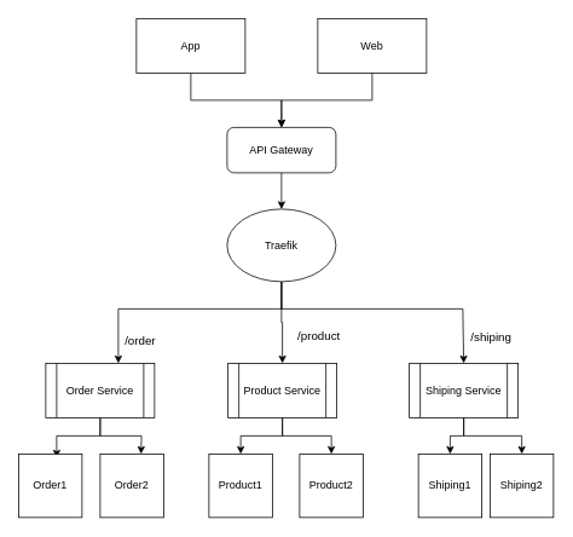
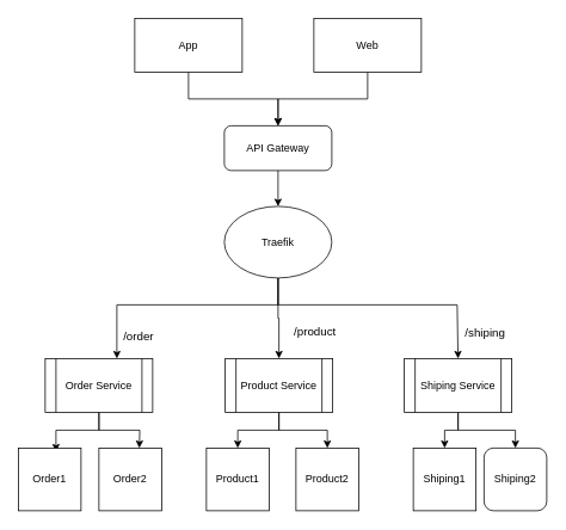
- <mxCell id="26" value="Shiping2" style="whiteSpace=wrap;html=1;aspect=fixed;" parent="1" vertex="1"><mxGeometry x="540" y="500" width="70" height="70" as="geometry" /></mxCell>
+ <mxCell id="26" value="Shiping2" style="whiteSpace=wrap;html=1;aspect=fixed;rounded=1;" parent="1" vertex="1"><mxGeometry x="540" y="500" width="70" height="70" as="geometry" /></mxCell>
